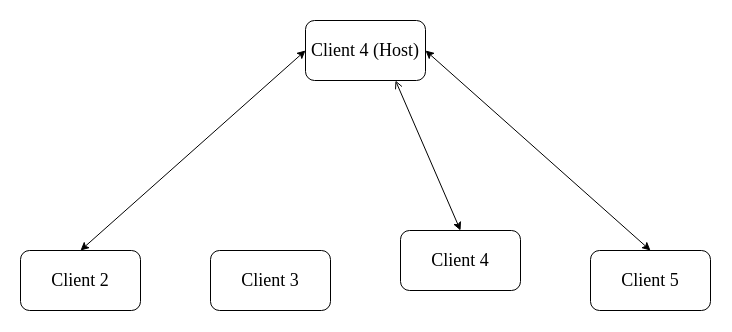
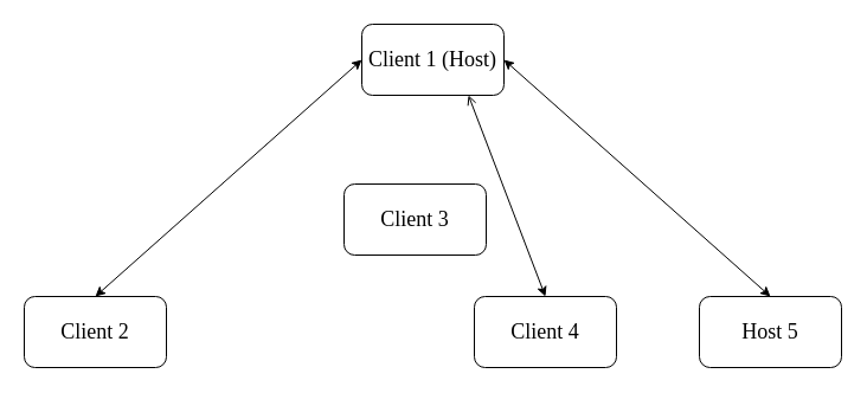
- <mxCell id="2" value="&lt;font style=&quot;font-size: 18px;&quot; face=&quot;Times New Roman&quot;&gt;Client 4 (Host)&lt;/font&gt;" style="rounded=1;whiteSpace=wrap;html=1;" vertex="1" parent="1"><mxGeometry x="305" y="20" width="120" height="60" as="geometry" /></mxCell>
+ <mxCell id="2" value="&lt;font style=&quot;font-size: 18px;&quot; face=&quot;Times New Roman&quot;&gt;Client 1 (Host)&lt;/font&gt;" style="rounded=1;whiteSpace=wrap;html=1;" vertex="1" parent="1"><mxGeometry x="305" y="20" width="120" height="60" as="geometry" /></mxCell>
- <mxCell id="4" value="&lt;font style=&quot;font-size: 18px;&quot; face=&quot;Times New Roman&quot;&gt;Client 4&lt;/font&gt;" style="rounded=1;whiteSpace=wrap;html=1;" vertex="1" parent="1"><mxGeometry x="400" y="230" width="120" height="60" as="geometry" /></mxCell>
+ <mxCell id="4" value="&lt;font style=&quot;font-size: 18px;&quot; face=&quot;Times New Roman&quot;&gt;Client 4&lt;/font&gt;" style="rounded=1;whiteSpace=wrap;html=1;" vertex="1" parent="1"><mxGeometry x="400" y="250" width="120" height="60" as="geometry" /></mxCell>
- <mxCell id="6" value="&lt;font style=&quot;font-size: 18px;&quot; face=&quot;Times New Roman&quot;&gt;Client 3&lt;/font&gt;" style="rounded=1;whiteSpace=wrap;html=1;" vertex="1" parent="1"><mxGeometry x="210" y="250" width="120" height="60" as="geometry" /></mxCell>
+ <mxCell id="6" value="&lt;font style=&quot;font-size: 18px;&quot; face=&quot;Times New Roman&quot;&gt;Client 3&lt;/font&gt;" style="rounded=1;whiteSpace=wrap;html=1;" vertex="1" parent="1"><mxGeometry x="290" y="155" width="120" height="60" as="geometry" /></mxCell>
- <mxCell id="3" value="&lt;font style=&quot;font-size: 18px;&quot; face=&quot;Times New Roman&quot;&gt;Client 5&lt;/font&gt;" style="rounded=1;whiteSpace=wrap;html=1;" vertex="1" parent="1"><mxGeometry x="590" y="250" width="120" height="60" as="geometry" /></mxCell>
+ <mxCell id="3" value="&lt;font style=&quot;font-size: 18px;&quot; face=&quot;Times New Roman&quot;&gt;Host 5&lt;/font&gt;" style="rounded=1;whiteSpace=wrap;html=1;" vertex="1" parent="1"><mxGeometry x="590" y="250" width="120" height="60" as="geometry" /></mxCell>
